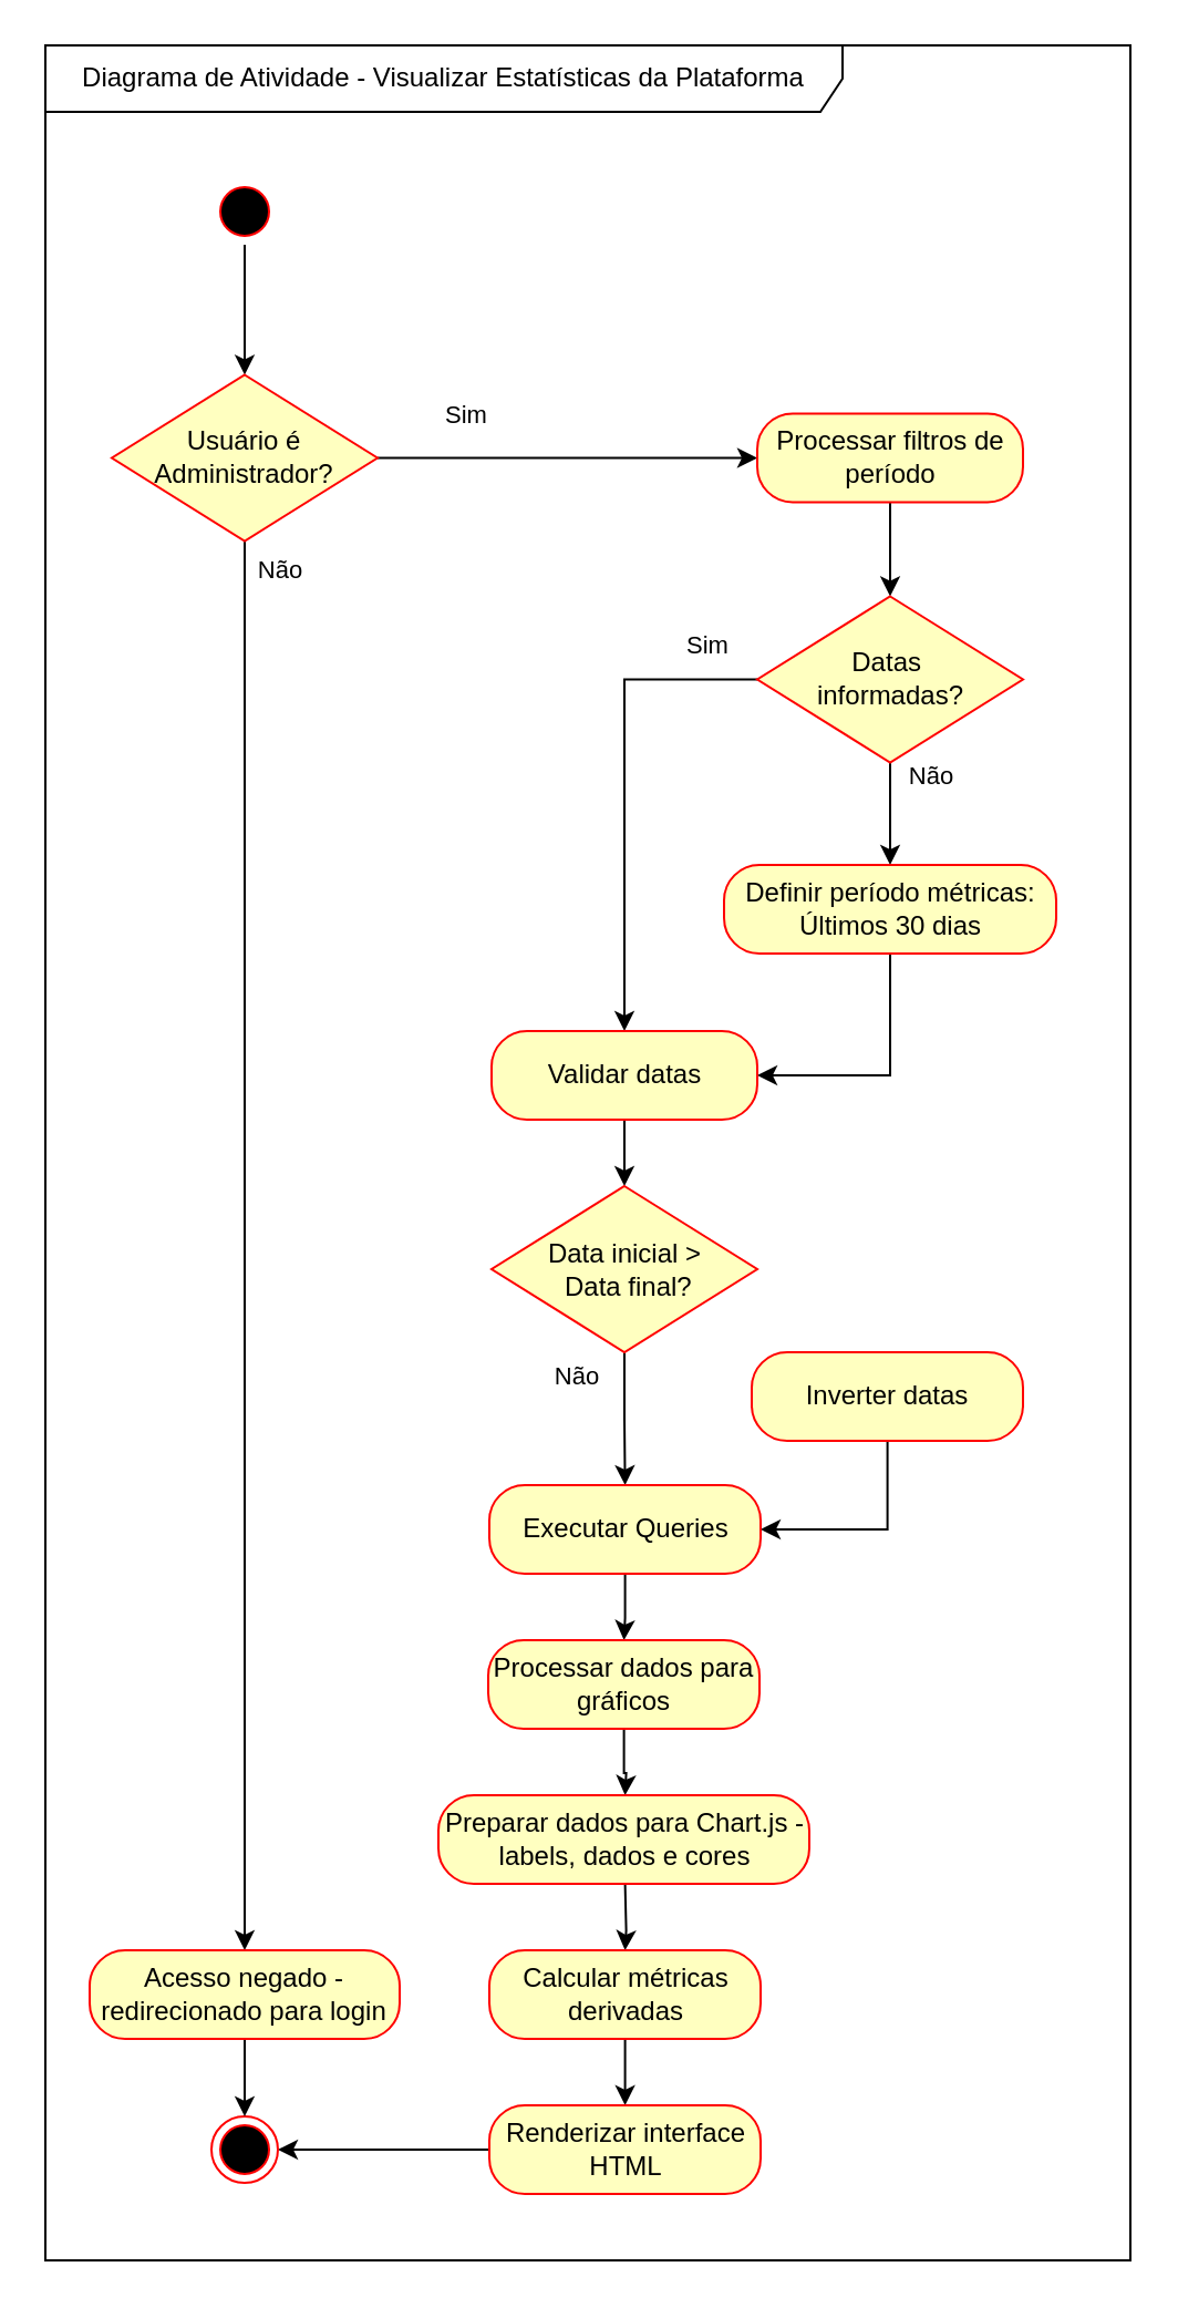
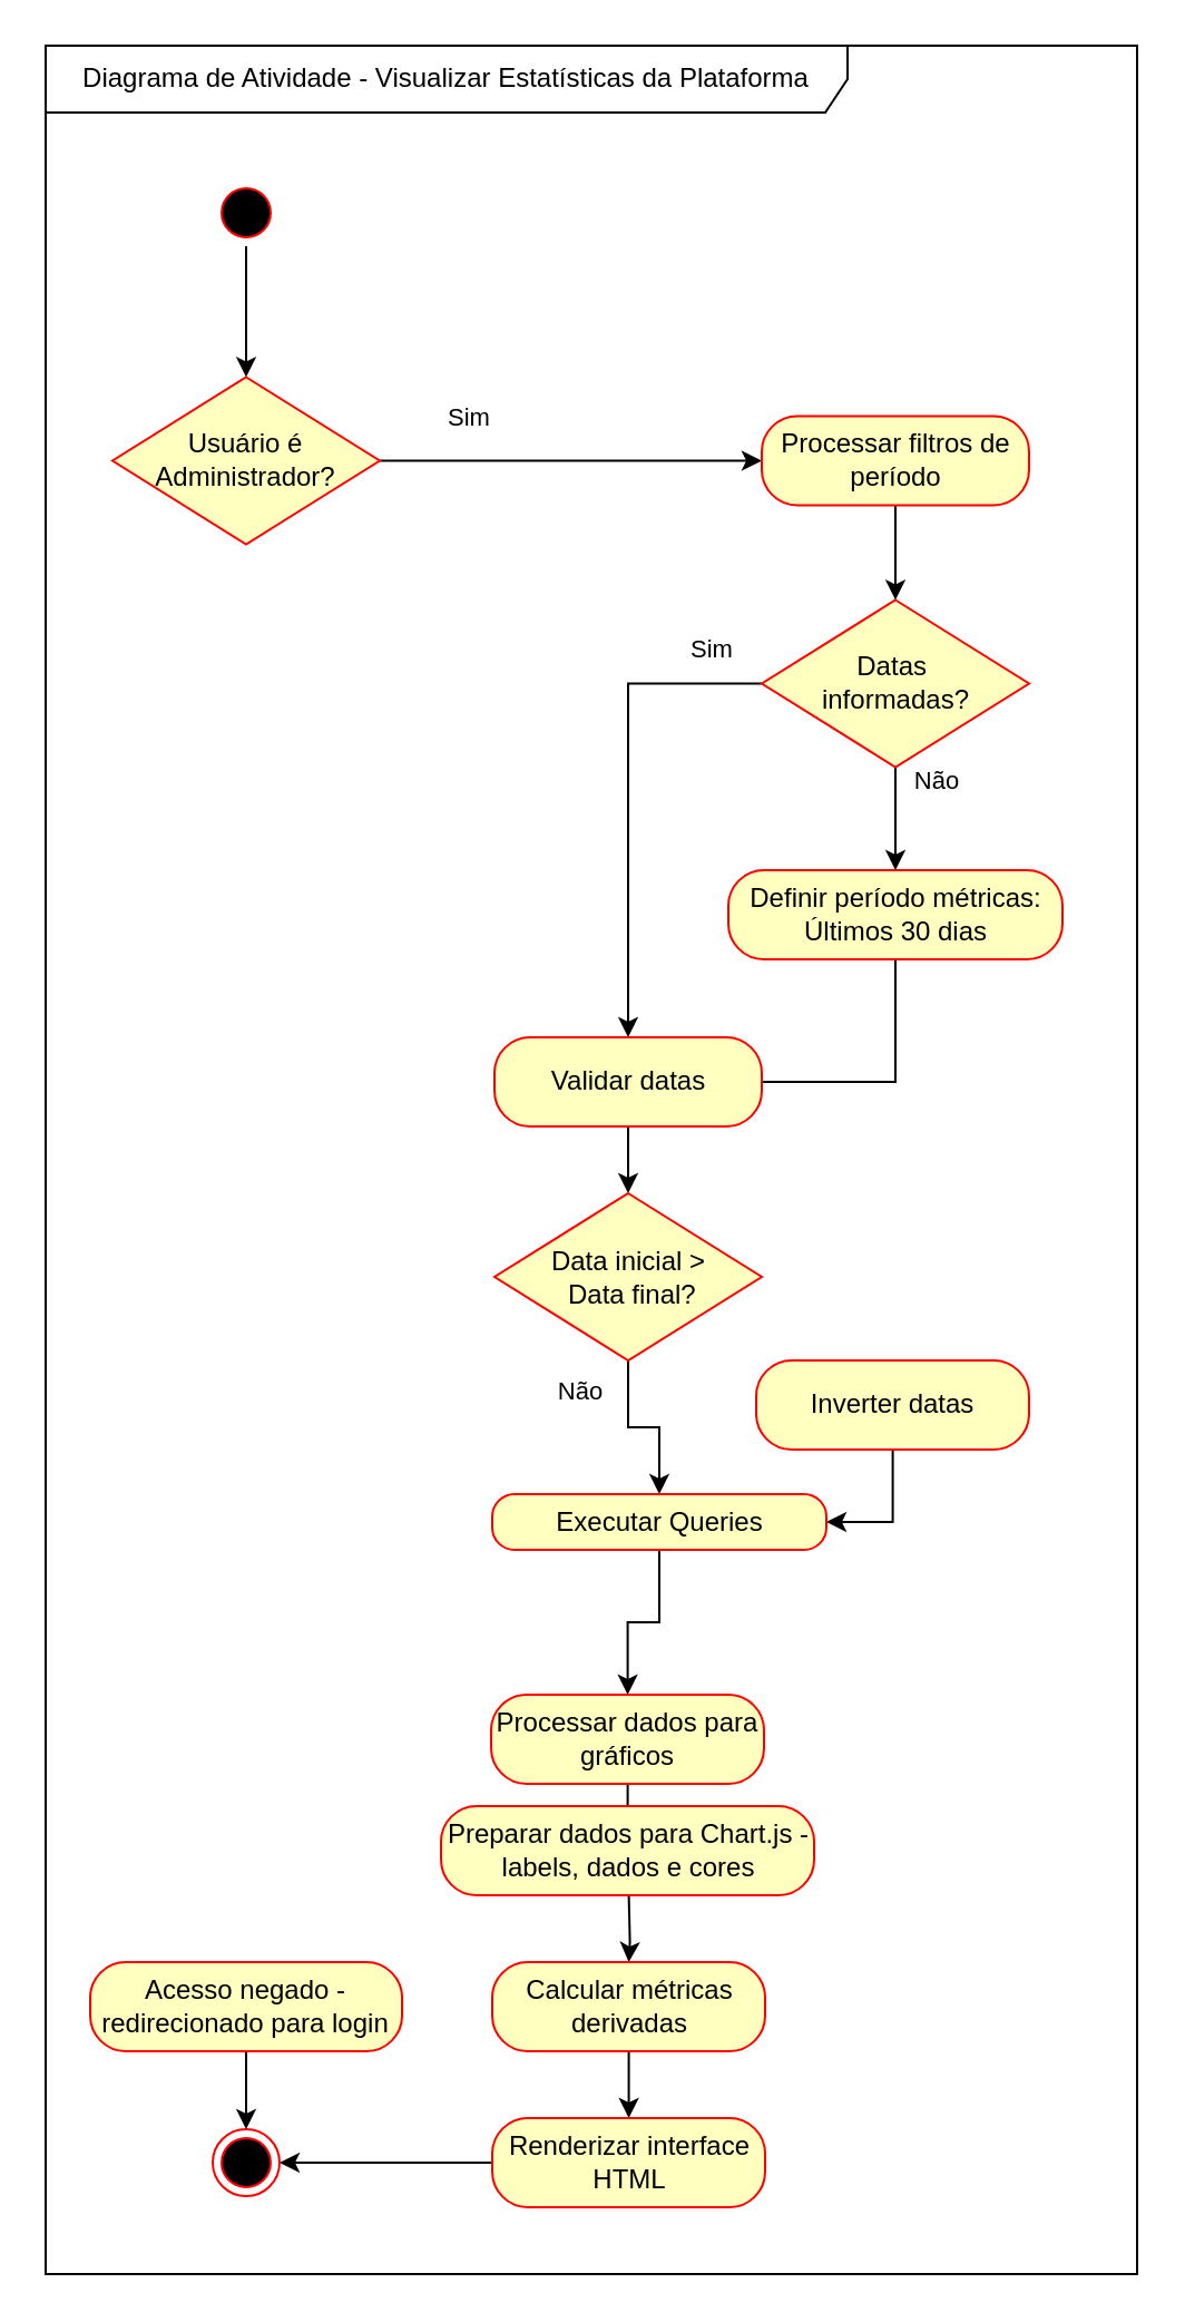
- <mxCell id="17" style="edgeStyle=orthogonalEdgeStyle;rounded=0;orthogonalLoop=1;jettySize=auto;html=1;entryX=1;entryY=0.5;entryDx=0;entryDy=0;" edge="1" parent="1" source="18" target="20"><mxGeometry relative="1" as="geometry" /></mxCell>
+ <mxCell id="17" style="edgeStyle=orthogonalEdgeStyle;rounded=0;orthogonalLoop=1;jettySize=auto;html=1;entryX=1;entryY=0.5;entryDx=0;entryDy=0;endArrow=none;" edge="1" parent="1" source="18" target="20"><mxGeometry relative="1" as="geometry" /></mxCell>
- <mxCell id="7" style="edgeStyle=orthogonalEdgeStyle;rounded=0;orthogonalLoop=1;jettySize=auto;html=1;entryX=0.5;entryY=0;entryDx=0;entryDy=0;" edge="1" parent="1" source="9" target="38"><mxGeometry relative="1" as="geometry"><mxPoint x="110" y="870" as="targetPoint" /></mxGeometry></mxCell>
- <mxCell id="8" value="Não" style="edgeLabel;html=1;align=center;verticalAlign=middle;resizable=0;points=[];" vertex="1" connectable="0" parent="7"><mxGeometry x="-0.909" relative="1" as="geometry"><mxPoint x="15" y="-16" as="offset" /></mxGeometry></mxCell>
- <mxCell id="27" value="Executar Queries" style="rounded=1;whiteSpace=wrap;html=1;arcSize=40;fontColor=#000000;fillColor=#ffffc0;strokeColor=#ff0000;" vertex="1" parent="1"><mxGeometry x="220.5" y="670" width="122.5" height="40" as="geometry" /></mxCell>
+ <mxCell id="27" value="Executar Queries" style="rounded=1;whiteSpace=wrap;html=1;arcSize=40;fontColor=#000000;fillColor=#ffffc0;strokeColor=#ff0000;" vertex="1" parent="1"><mxGeometry x="220.5" y="670" width="150" height="25" as="geometry" /></mxCell>
- <mxCell id="29" value="Processar dados para gráficos" style="rounded=1;whiteSpace=wrap;html=1;arcSize=40;fontColor=#000000;fillColor=#ffffc0;strokeColor=#ff0000;" vertex="1" parent="1"><mxGeometry x="220" y="740" width="122.5" height="40" as="geometry" /></mxCell>
+ <mxCell id="29" value="Processar dados para gráficos" style="rounded=1;whiteSpace=wrap;html=1;arcSize=40;fontColor=#000000;fillColor=#ffffc0;strokeColor=#ff0000;" vertex="1" parent="1"><mxGeometry x="220" y="760" width="122.5" height="40" as="geometry" /></mxCell>
